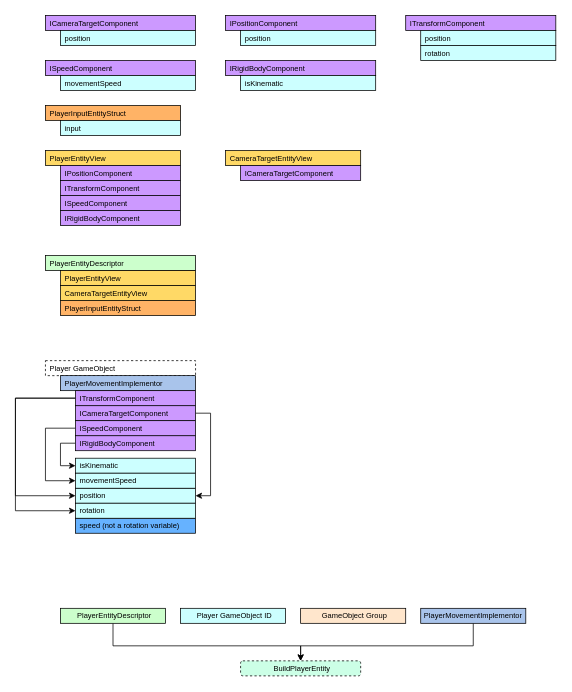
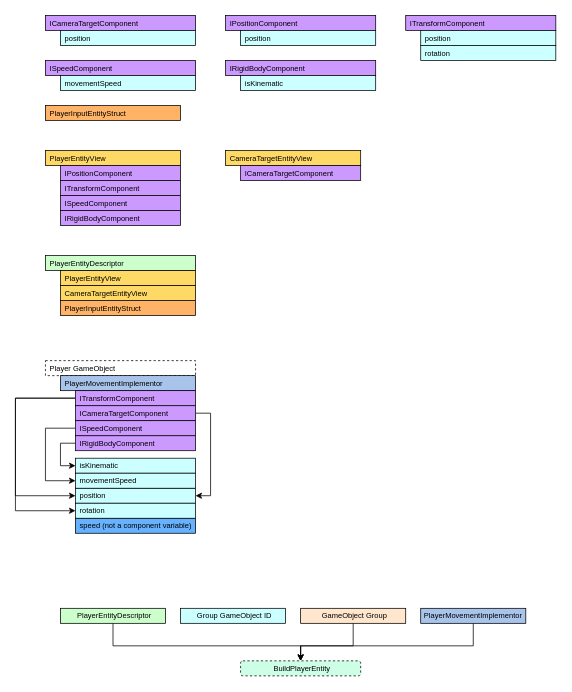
- <mxCell id="39" value="input" style="rounded=0;whiteSpace=wrap;html=1;fillColor=#CCFFFF;align=left;spacingLeft=4;fontSize=10;fontFamily=Helvetica;" vertex="1" parent="1"><mxGeometry x="80" y="160" width="160" height="20" as="geometry" /></mxCell>
- <mxCell id="13" value="speed (not a rotation variable)" style="rounded=0;whiteSpace=wrap;html=1;fillColor=#66B2FF;align=left;spacingLeft=4;fontSize=10;fontFamily=Helvetica;" vertex="1" parent="1"><mxGeometry x="100" y="690" width="160" height="20" as="geometry" /></mxCell>
+ <mxCell id="13" value="speed (not a component variable)" style="rounded=0;whiteSpace=wrap;html=1;fillColor=#66B2FF;align=left;spacingLeft=4;fontSize=10;fontFamily=Helvetica;" vertex="1" parent="1"><mxGeometry x="100" y="690" width="160" height="20" as="geometry" /></mxCell>
- <mxCell id="49" value="Player GameObject ID" style="rounded=0;whiteSpace=wrap;html=1;fillColor=#CCFFFF;align=center;spacingLeft=4;fontSize=10;fontFamily=Helvetica;" vertex="1" parent="1"><mxGeometry x="240" y="810" width="140" height="20" as="geometry" /></mxCell>
+ <mxCell id="49" value="Group GameObject ID" style="rounded=0;whiteSpace=wrap;html=1;fillColor=#CCFFFF;align=center;spacingLeft=4;fontSize=10;fontFamily=Helvetica;" vertex="1" parent="1"><mxGeometry x="240" y="810" width="140" height="20" as="geometry" /></mxCell>
+ <mxCell id="47" style="edgeStyle=orthogonalEdgeStyle;rounded=0;orthogonalLoop=1;jettySize=auto;html=1;fillColor=#FFFFFF;fontFamily=Helvetica;fontSize=10;" edge="1" parent="1" source="48" target="42"><mxGeometry relative="1" as="geometry"><Array as="points"><mxPoint x="470" y="860" /><mxPoint x="400" y="860" /></Array></mxGeometry></mxCell>
